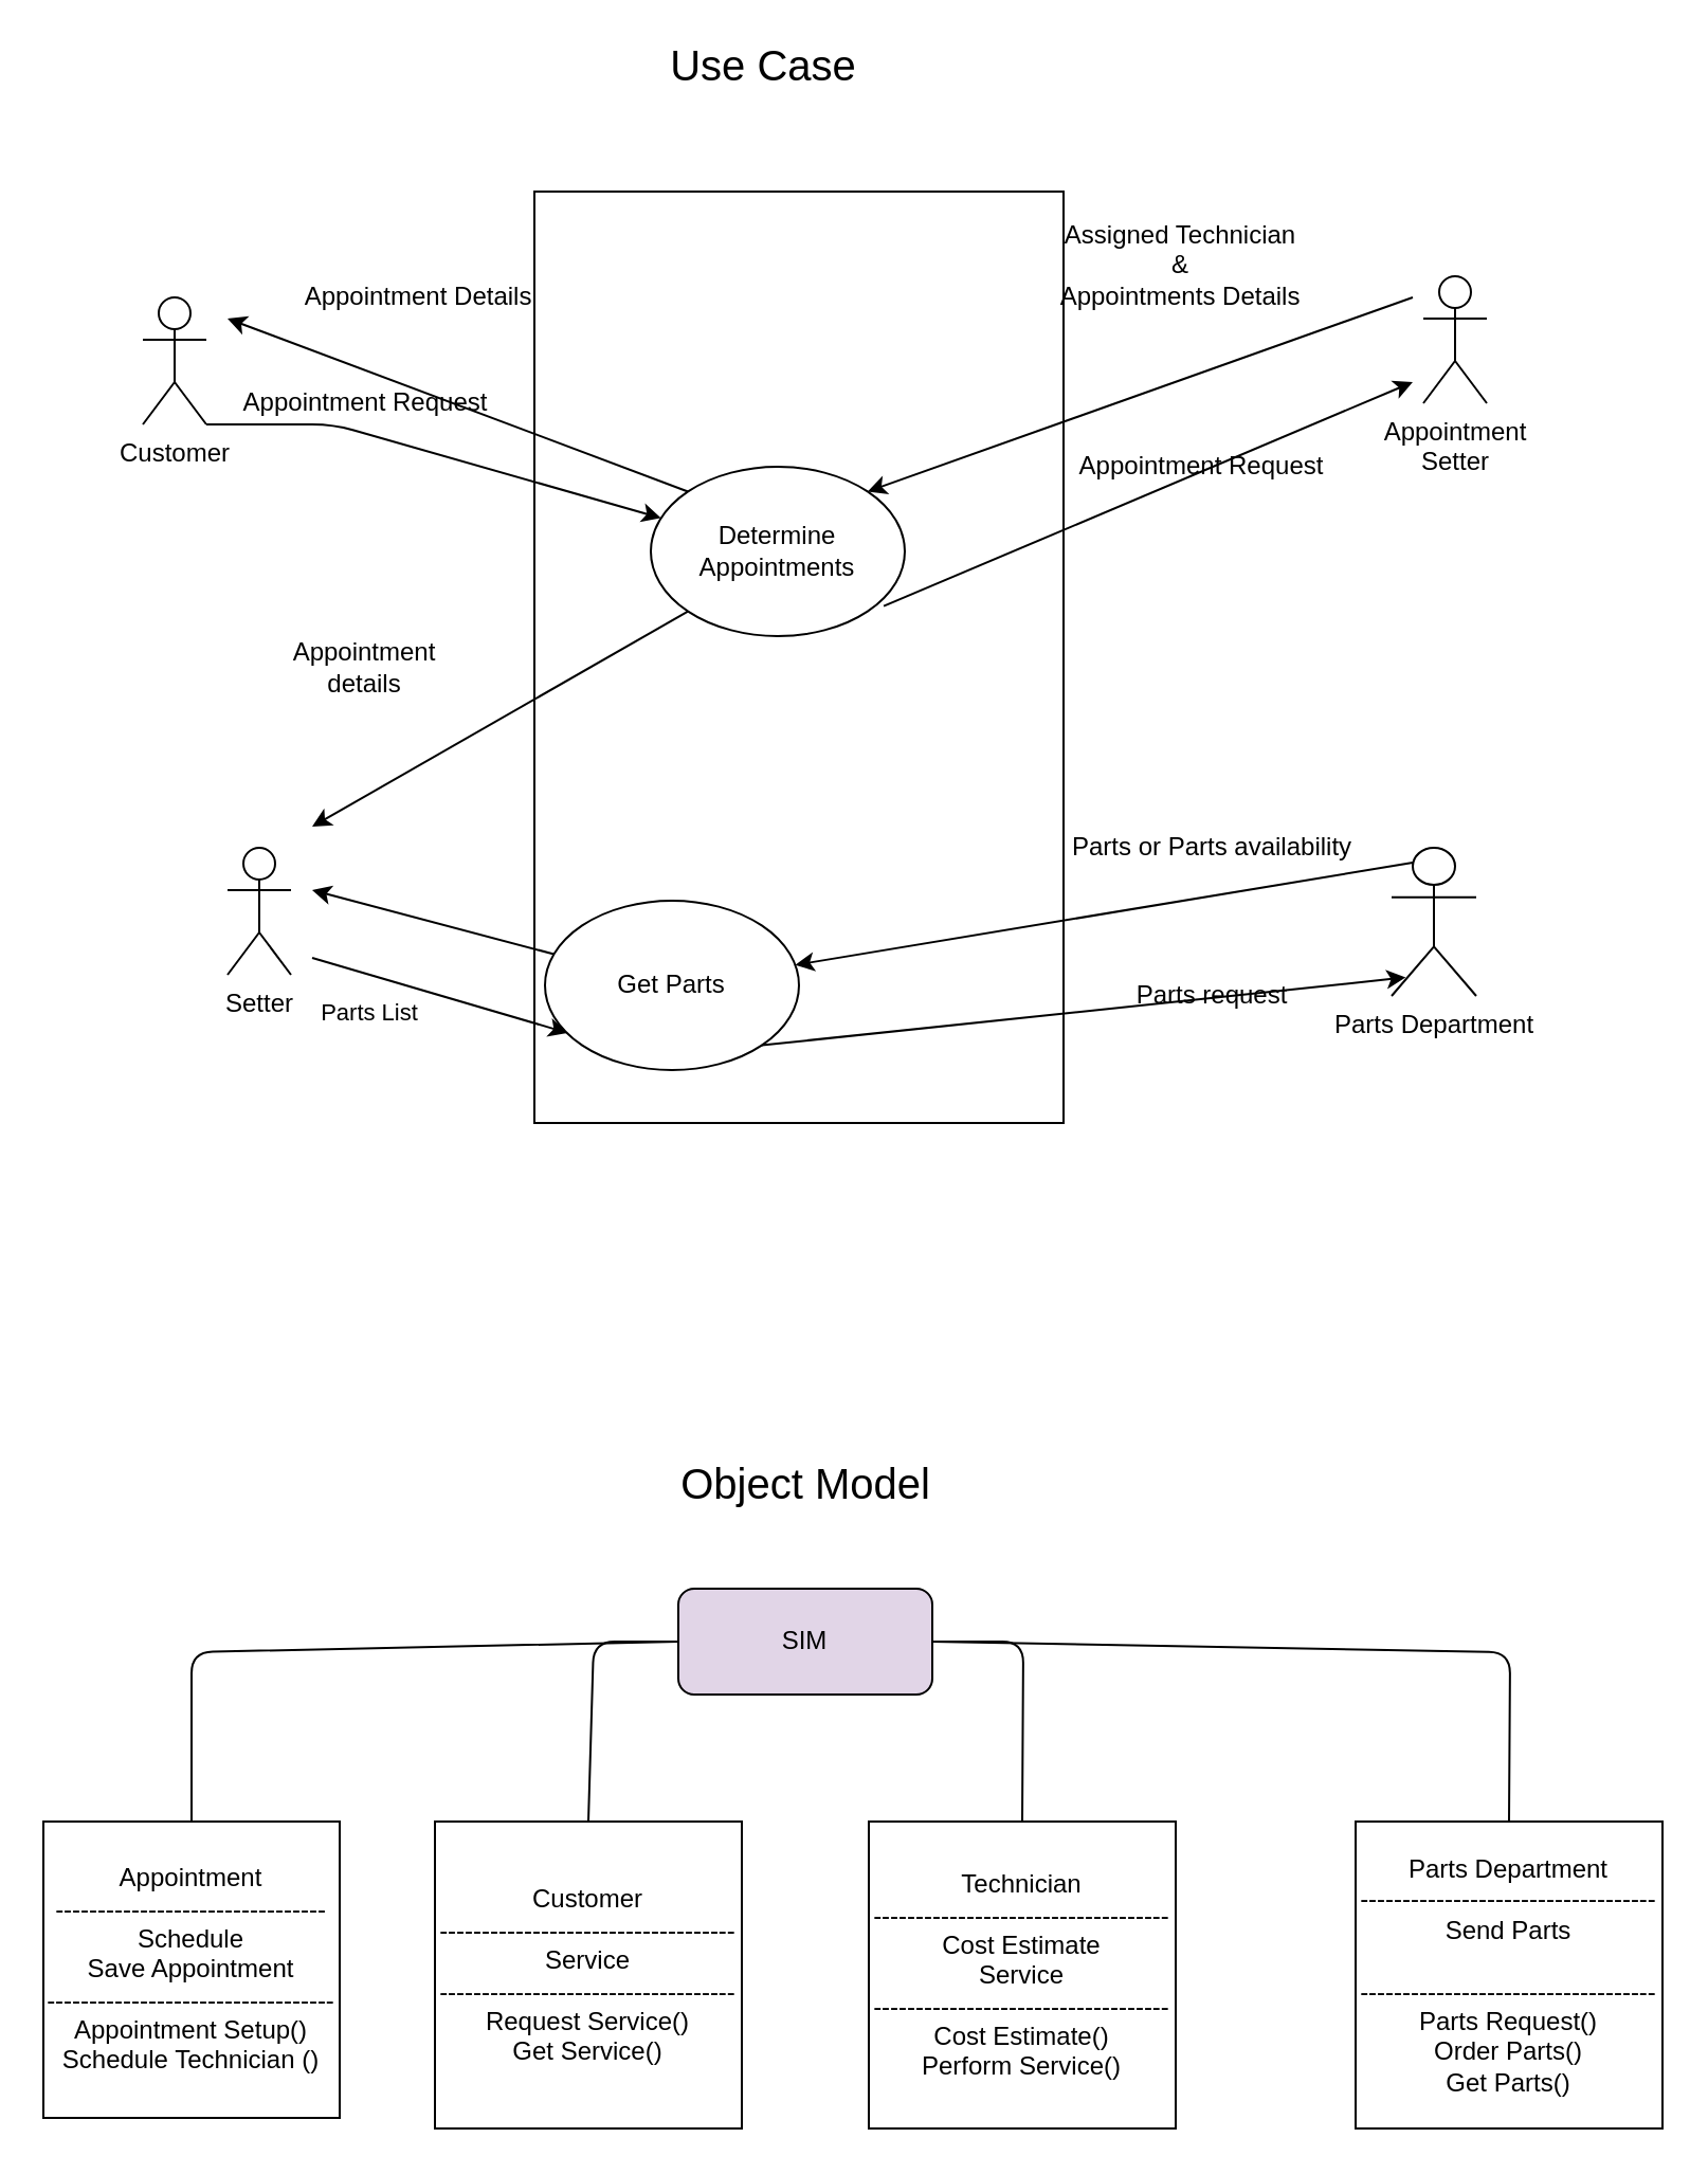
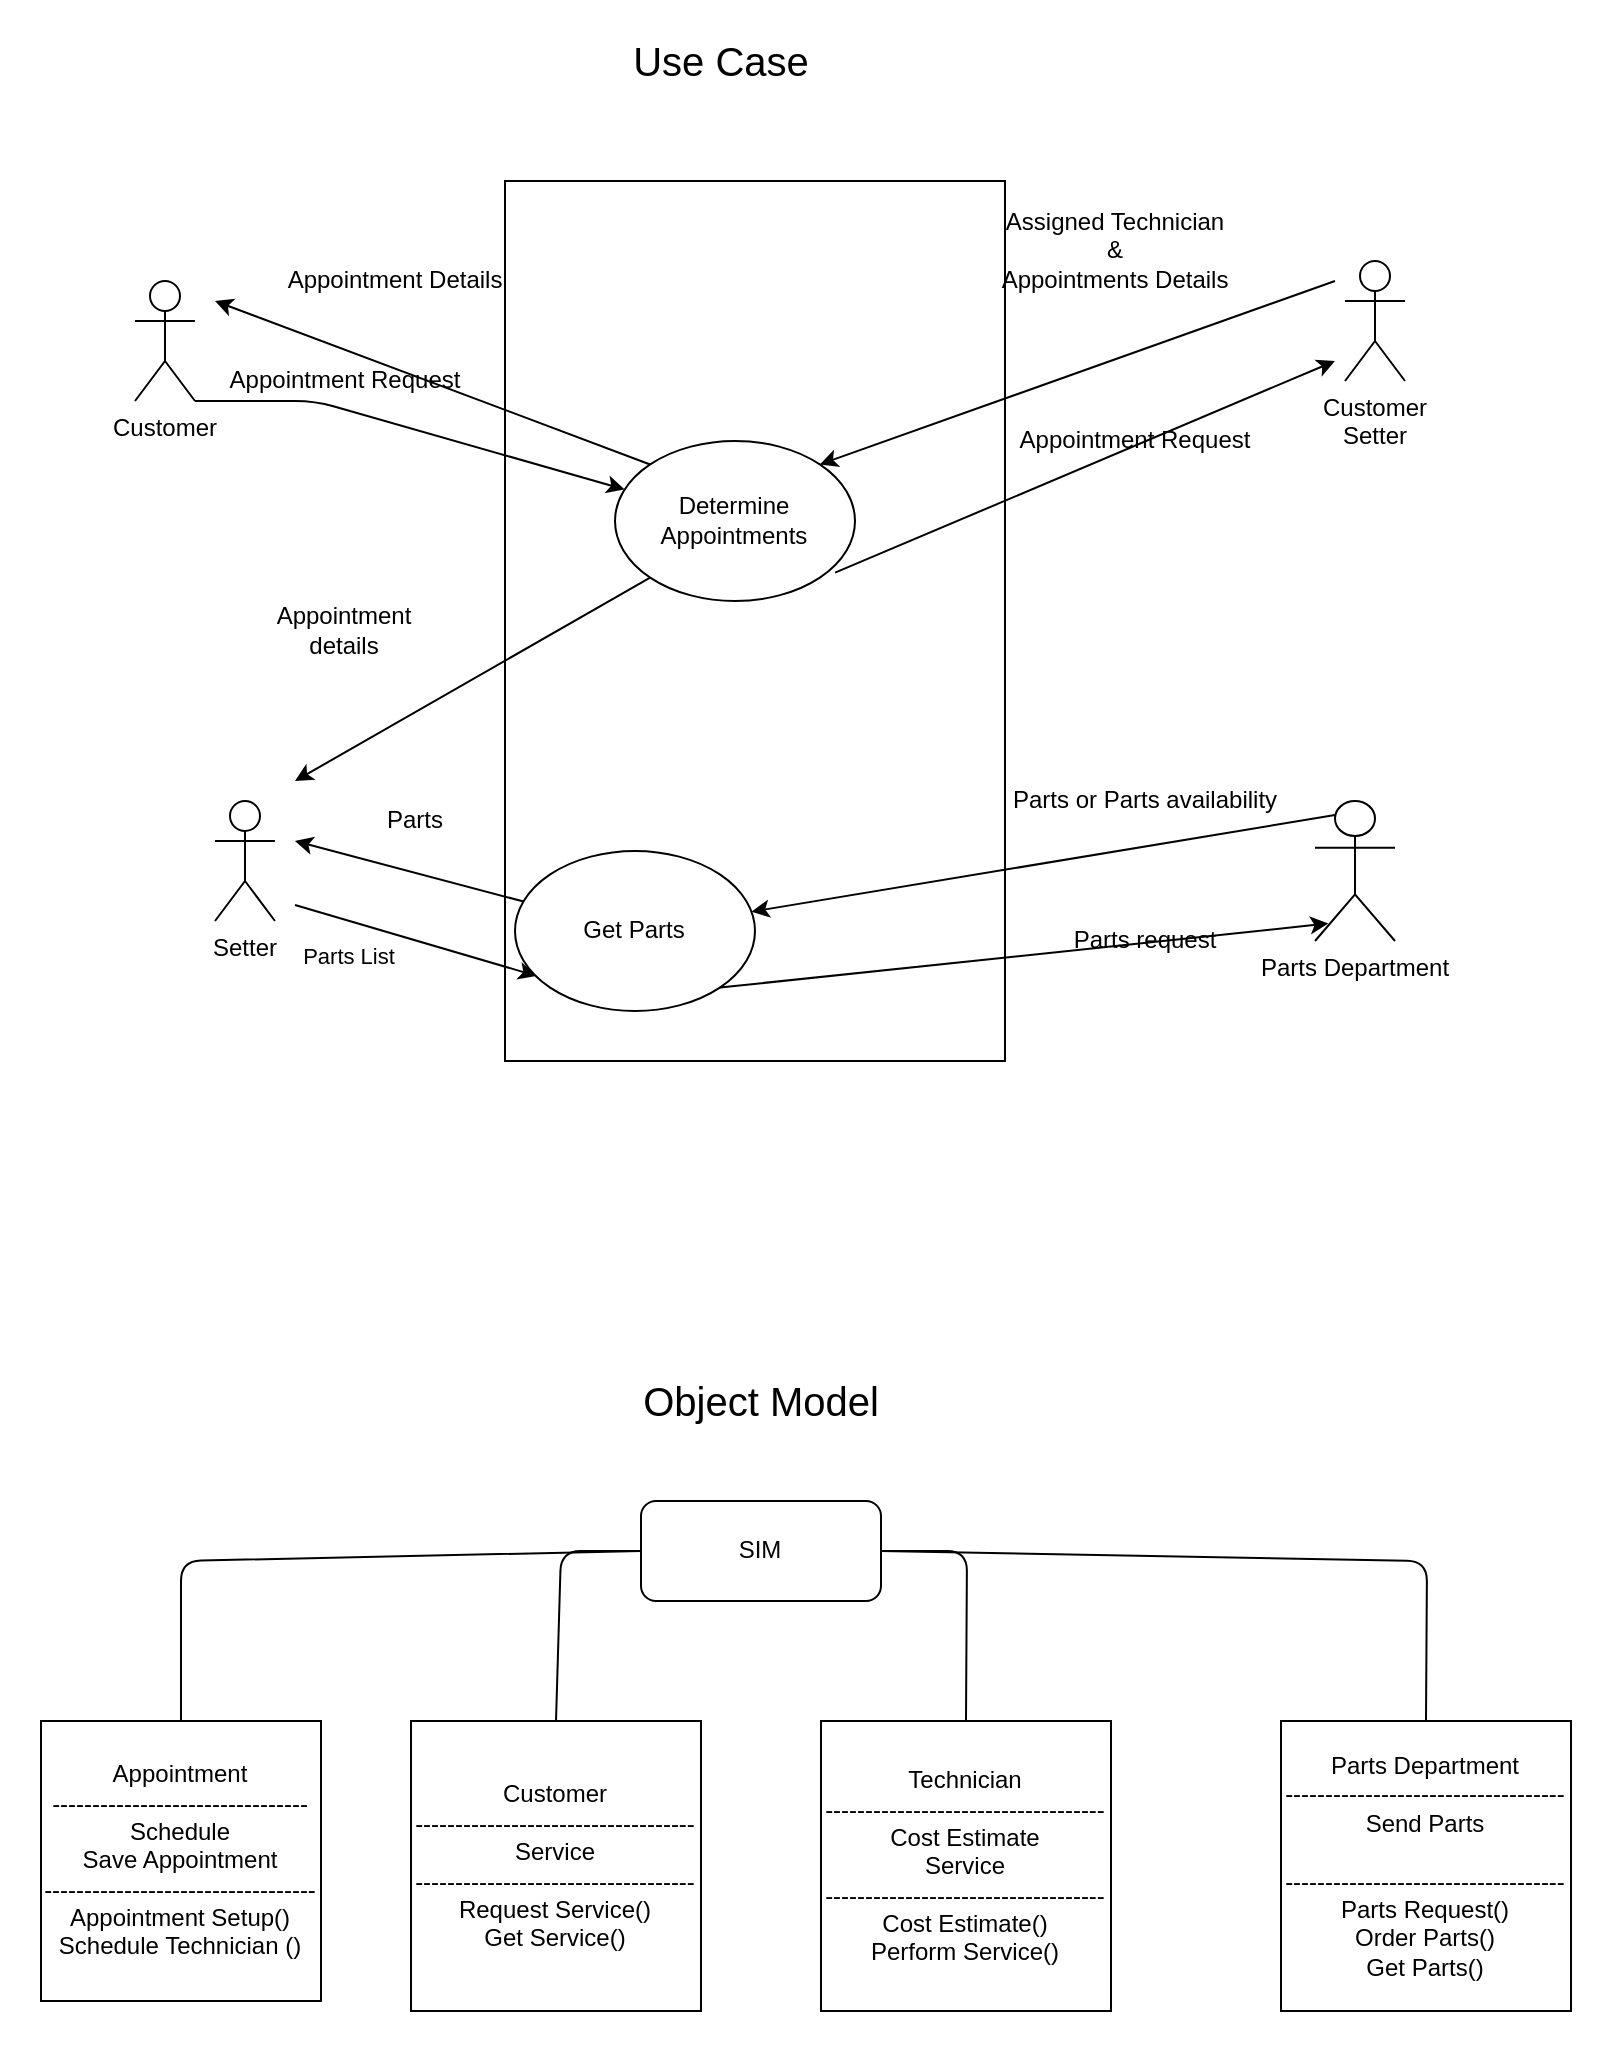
- <mxCell id="4" value="Appointment&lt;br&gt;Setter" style="shape=umlActor;verticalLabelPosition=bottom;verticalAlign=top;html=1;outlineConnect=0;" vertex="1" parent="1"><mxGeometry x="672" y="130" width="30" height="60" as="geometry" /></mxCell>
+ <mxCell id="4" value="Customer&lt;br&gt;Setter" style="shape=umlActor;verticalLabelPosition=bottom;verticalAlign=top;html=1;outlineConnect=0;" vertex="1" parent="1"><mxGeometry x="672" y="130" width="30" height="60" as="geometry" /></mxCell>
+ <mxCell id="12" value="Parts" style="text;html=1;align=center;verticalAlign=middle;resizable=0;points=[];autosize=1;strokeColor=none;" vertex="1" parent="1"><mxGeometry x="187" y="400" width="40" height="20" as="geometry" /></mxCell>
- <mxCell id="27" value="SIM" style="rounded=1;whiteSpace=wrap;html=1;fillColor=#e1d5e7;" vertex="1" parent="1"><mxGeometry x="320" y="750" width="120" height="50" as="geometry" /></mxCell>
+ <mxCell id="27" value="SIM" style="rounded=1;whiteSpace=wrap;html=1;" vertex="1" parent="1"><mxGeometry x="320" y="750" width="120" height="50" as="geometry" /></mxCell>
